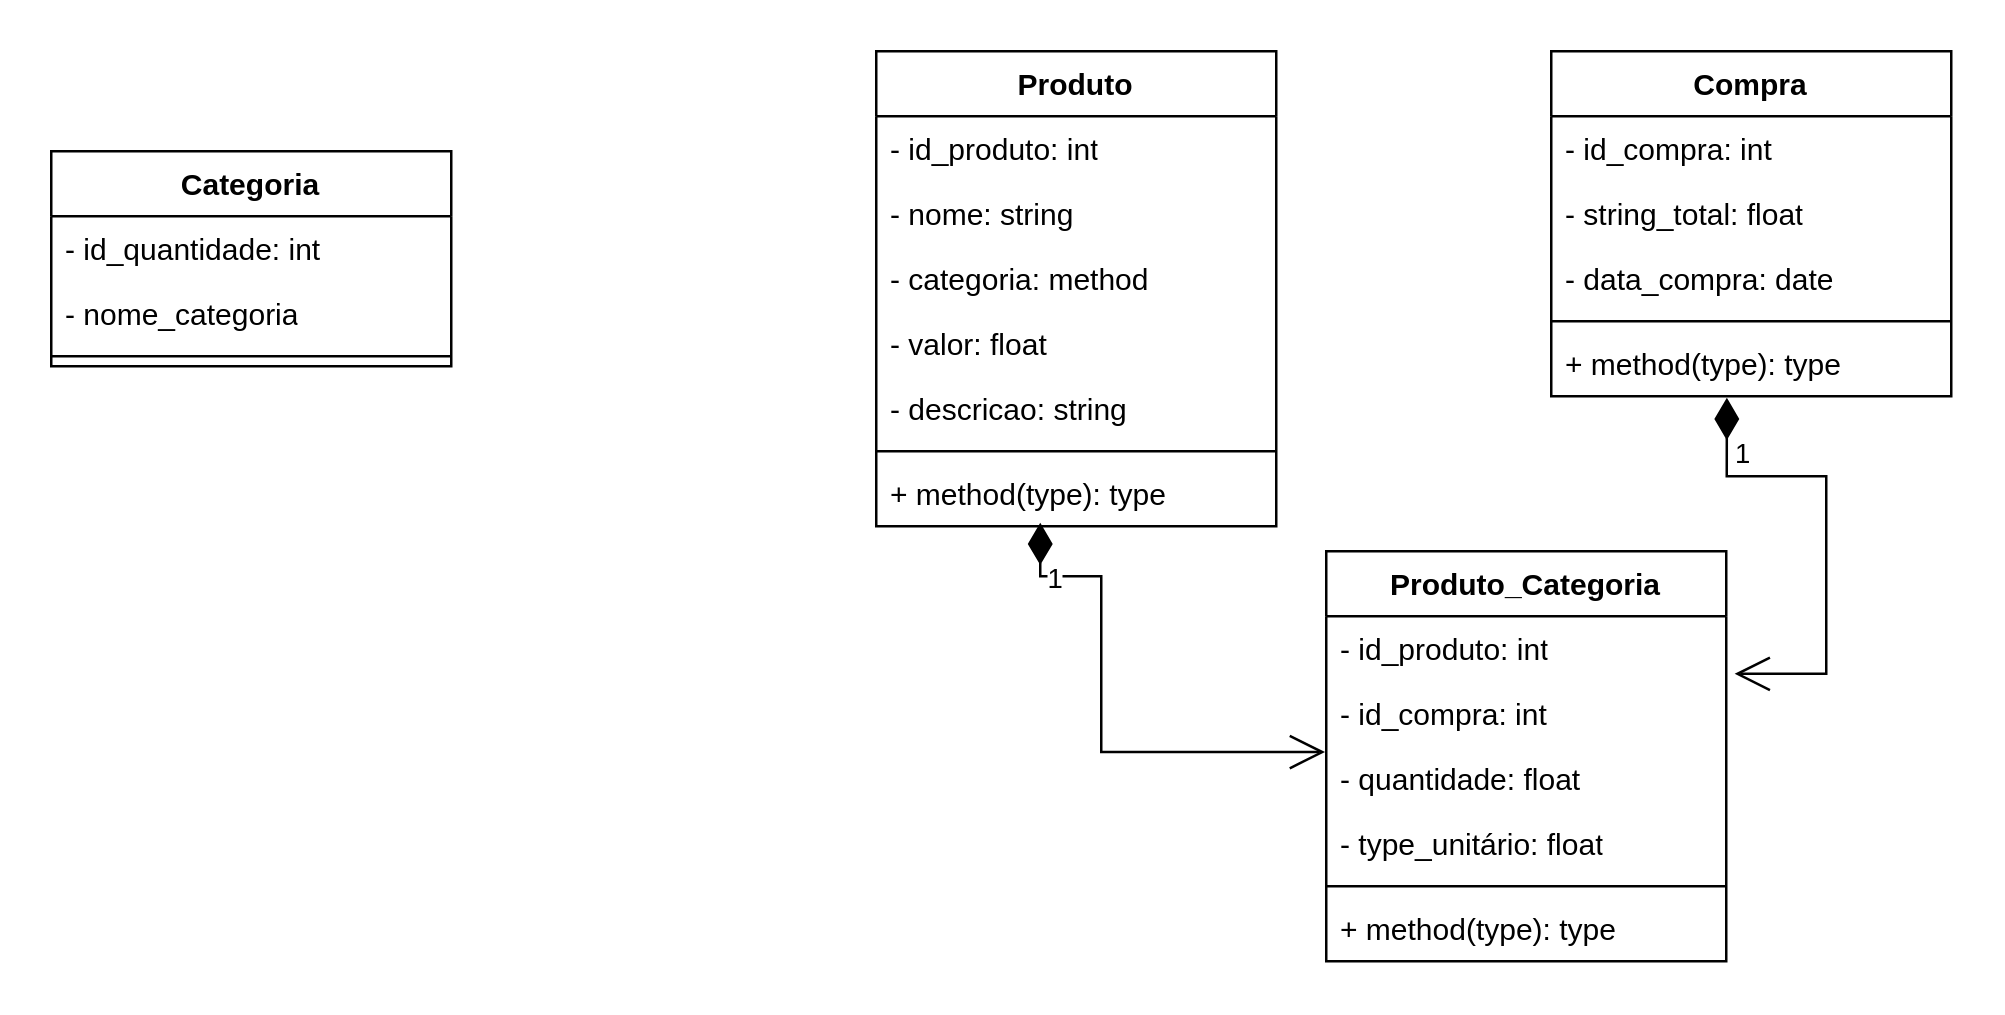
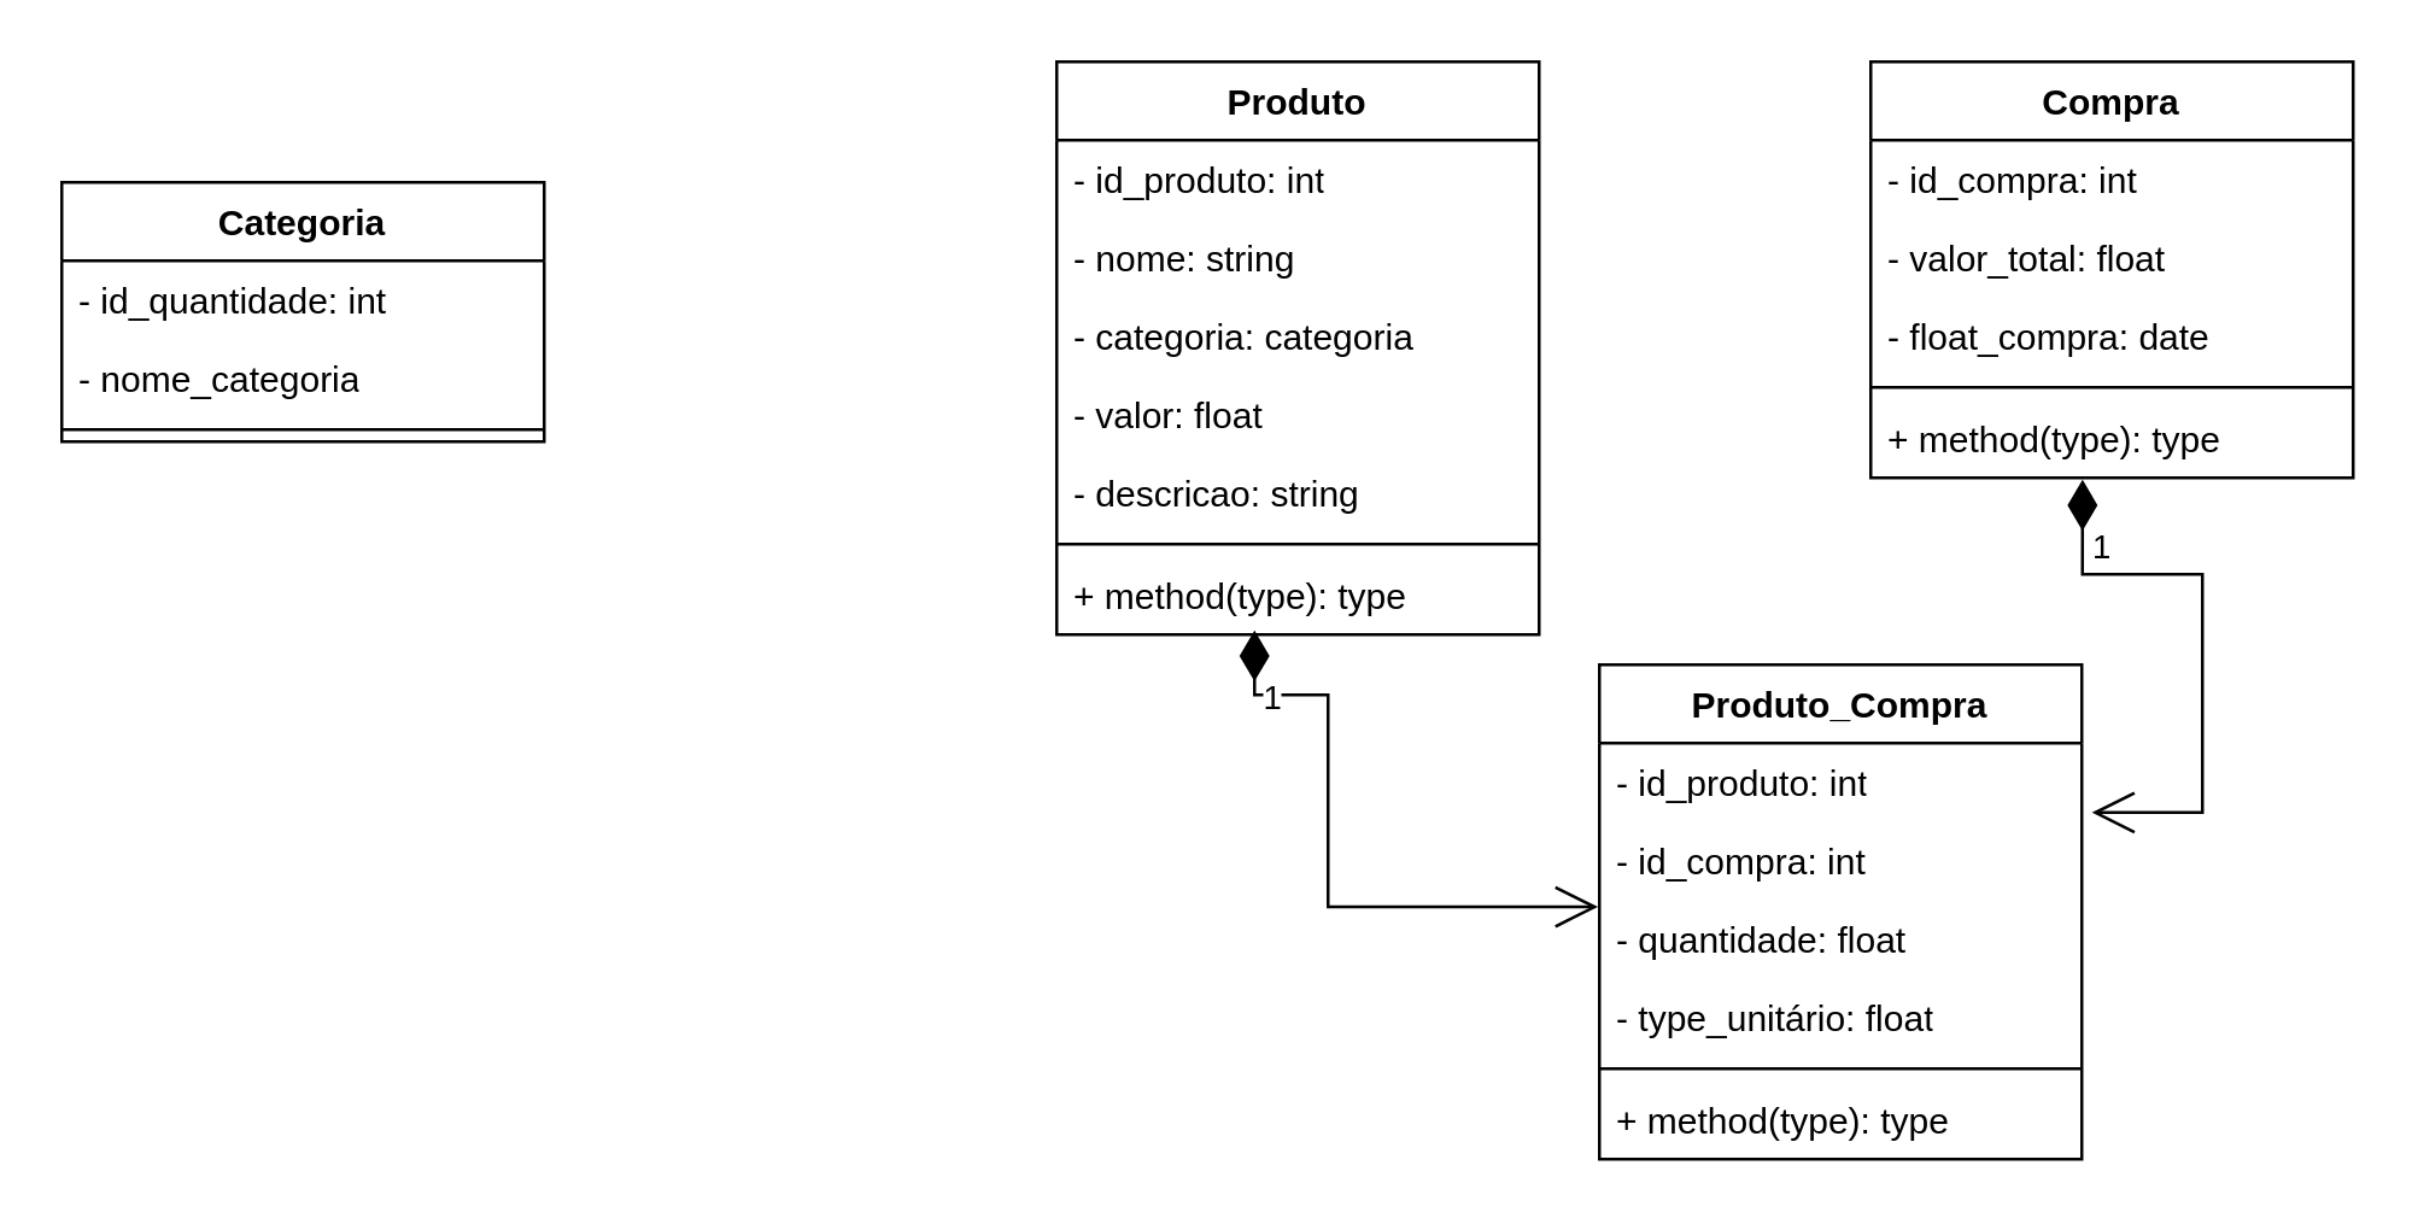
- <mxCell id="12" value="- string_total: float" style="text;strokeColor=none;fillColor=none;align=left;verticalAlign=top;spacingLeft=4;spacingRight=4;overflow=hidden;rotatable=0;points=[[0,0.5],[1,0.5]];portConstraint=eastwest;whiteSpace=wrap;html=1;" vertex="1" parent="10"><mxGeometry y="52" width="160" height="26" as="geometry" /></mxCell>
+ <mxCell id="12" value="- valor_total: float" style="text;strokeColor=none;fillColor=none;align=left;verticalAlign=top;spacingLeft=4;spacingRight=4;overflow=hidden;rotatable=0;points=[[0,0.5],[1,0.5]];portConstraint=eastwest;whiteSpace=wrap;html=1;" vertex="1" parent="10"><mxGeometry y="52" width="160" height="26" as="geometry" /></mxCell>
- <mxCell id="5" value="- categoria: method" style="text;strokeColor=none;fillColor=none;align=left;verticalAlign=top;spacingLeft=4;spacingRight=4;overflow=hidden;rotatable=0;points=[[0,0.5],[1,0.5]];portConstraint=eastwest;whiteSpace=wrap;html=1;" vertex="1" parent="2"><mxGeometry y="78" width="160" height="26" as="geometry" /></mxCell>
+ <mxCell id="5" value="- categoria: categoria" style="text;strokeColor=none;fillColor=none;align=left;verticalAlign=top;spacingLeft=4;spacingRight=4;overflow=hidden;rotatable=0;points=[[0,0.5],[1,0.5]];portConstraint=eastwest;whiteSpace=wrap;html=1;" vertex="1" parent="2"><mxGeometry y="78" width="160" height="26" as="geometry" /></mxCell>
- <mxCell id="13" value="- data_compra: date" style="text;strokeColor=none;fillColor=none;align=left;verticalAlign=top;spacingLeft=4;spacingRight=4;overflow=hidden;rotatable=0;points=[[0,0.5],[1,0.5]];portConstraint=eastwest;whiteSpace=wrap;html=1;" vertex="1" parent="10"><mxGeometry y="78" width="160" height="26" as="geometry" /></mxCell>
+ <mxCell id="13" value="- float_compra: date" style="text;strokeColor=none;fillColor=none;align=left;verticalAlign=top;spacingLeft=4;spacingRight=4;overflow=hidden;rotatable=0;points=[[0,0.5],[1,0.5]];portConstraint=eastwest;whiteSpace=wrap;html=1;" vertex="1" parent="10"><mxGeometry y="78" width="160" height="26" as="geometry" /></mxCell>
- <mxCell id="16" value="Produto_Categoria" style="swimlane;fontStyle=1;align=center;verticalAlign=top;childLayout=stackLayout;horizontal=1;startSize=26;horizontalStack=0;resizeParent=1;resizeParentMax=0;resizeLast=0;collapsible=1;marginBottom=0;whiteSpace=wrap;html=1;" vertex="1" parent="1"><mxGeometry x="530" y="220" width="160" height="164" as="geometry" /></mxCell>
+ <mxCell id="16" value="Produto_Compra" style="swimlane;fontStyle=1;align=center;verticalAlign=top;childLayout=stackLayout;horizontal=1;startSize=26;horizontalStack=0;resizeParent=1;resizeParentMax=0;resizeLast=0;collapsible=1;marginBottom=0;whiteSpace=wrap;html=1;" vertex="1" parent="1"><mxGeometry x="530" y="220" width="160" height="164" as="geometry" /></mxCell>
